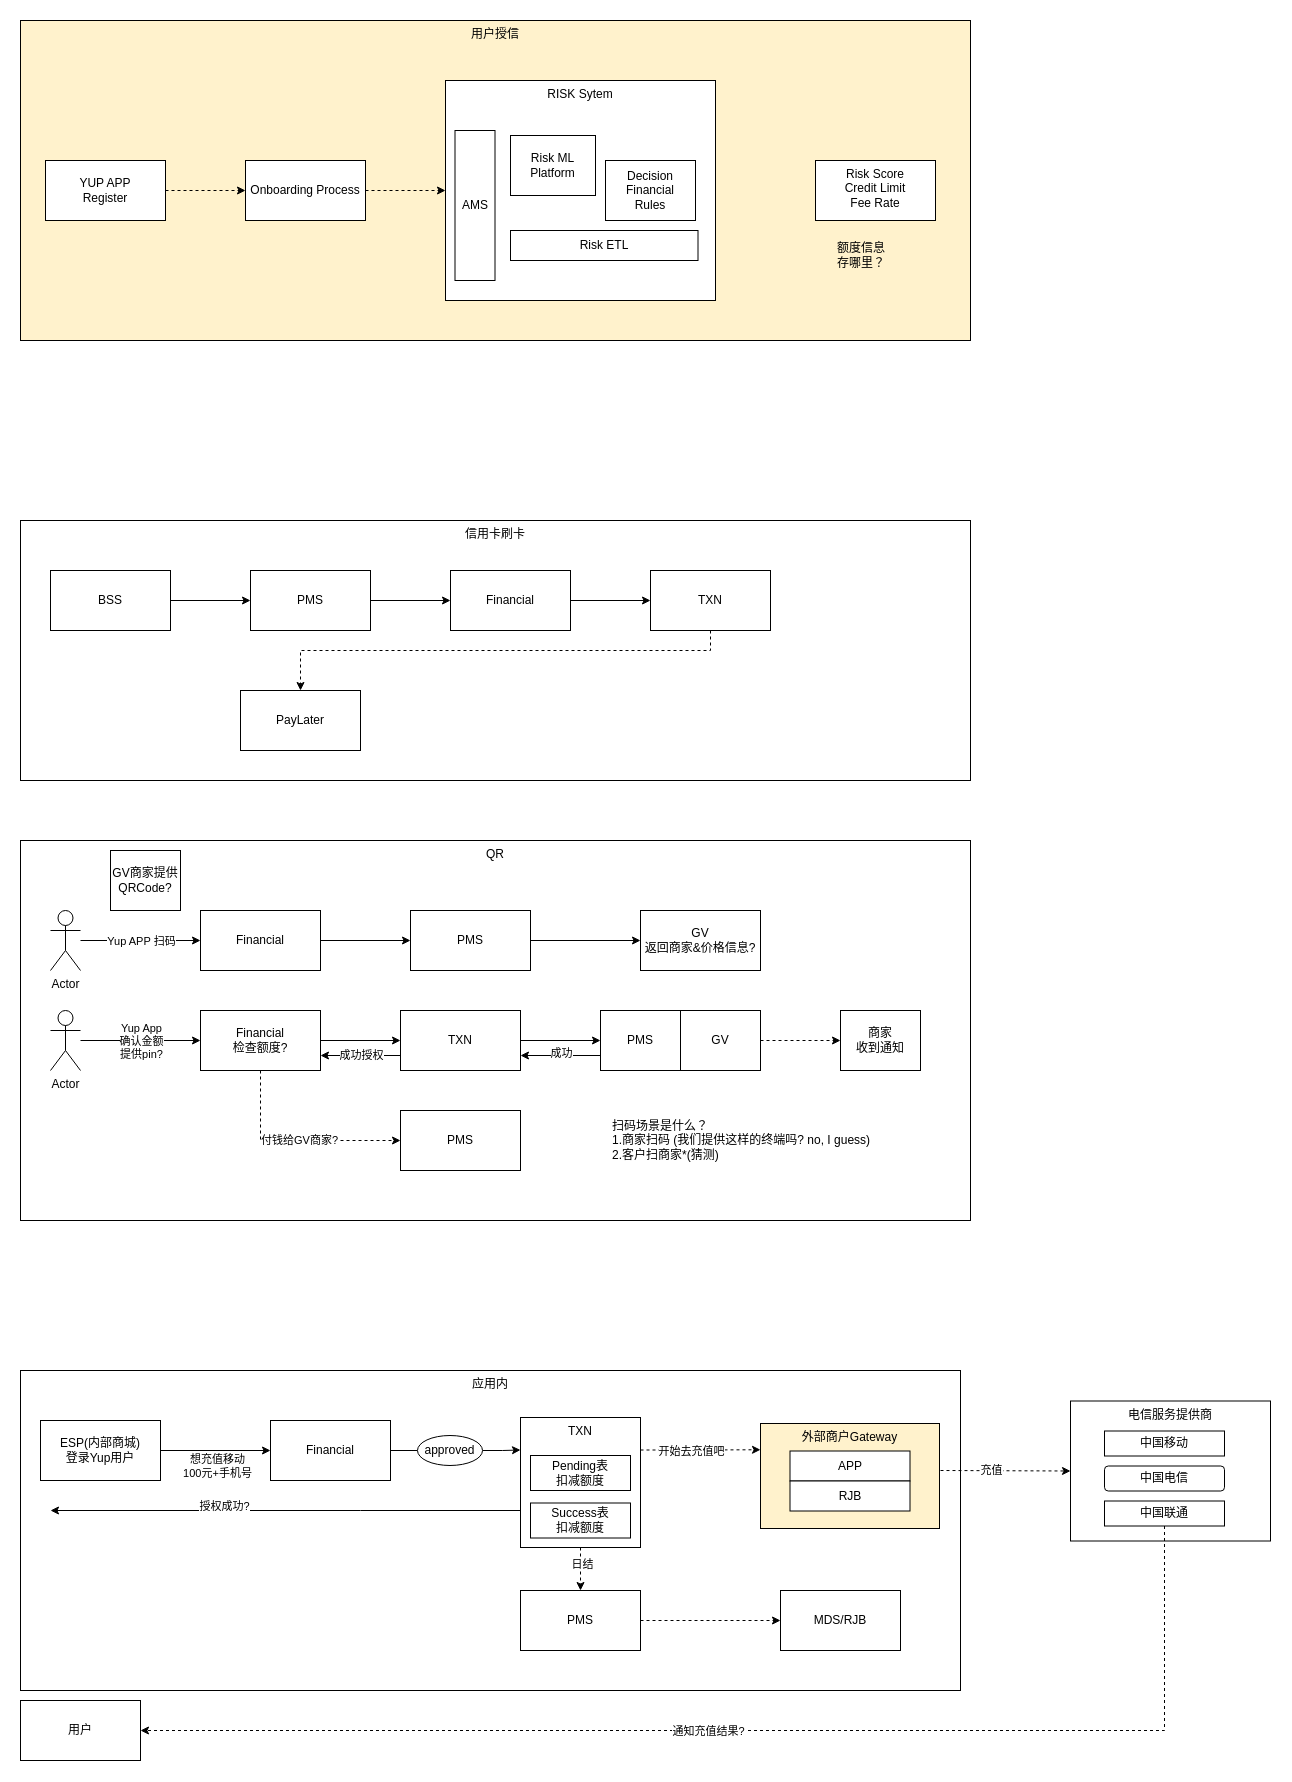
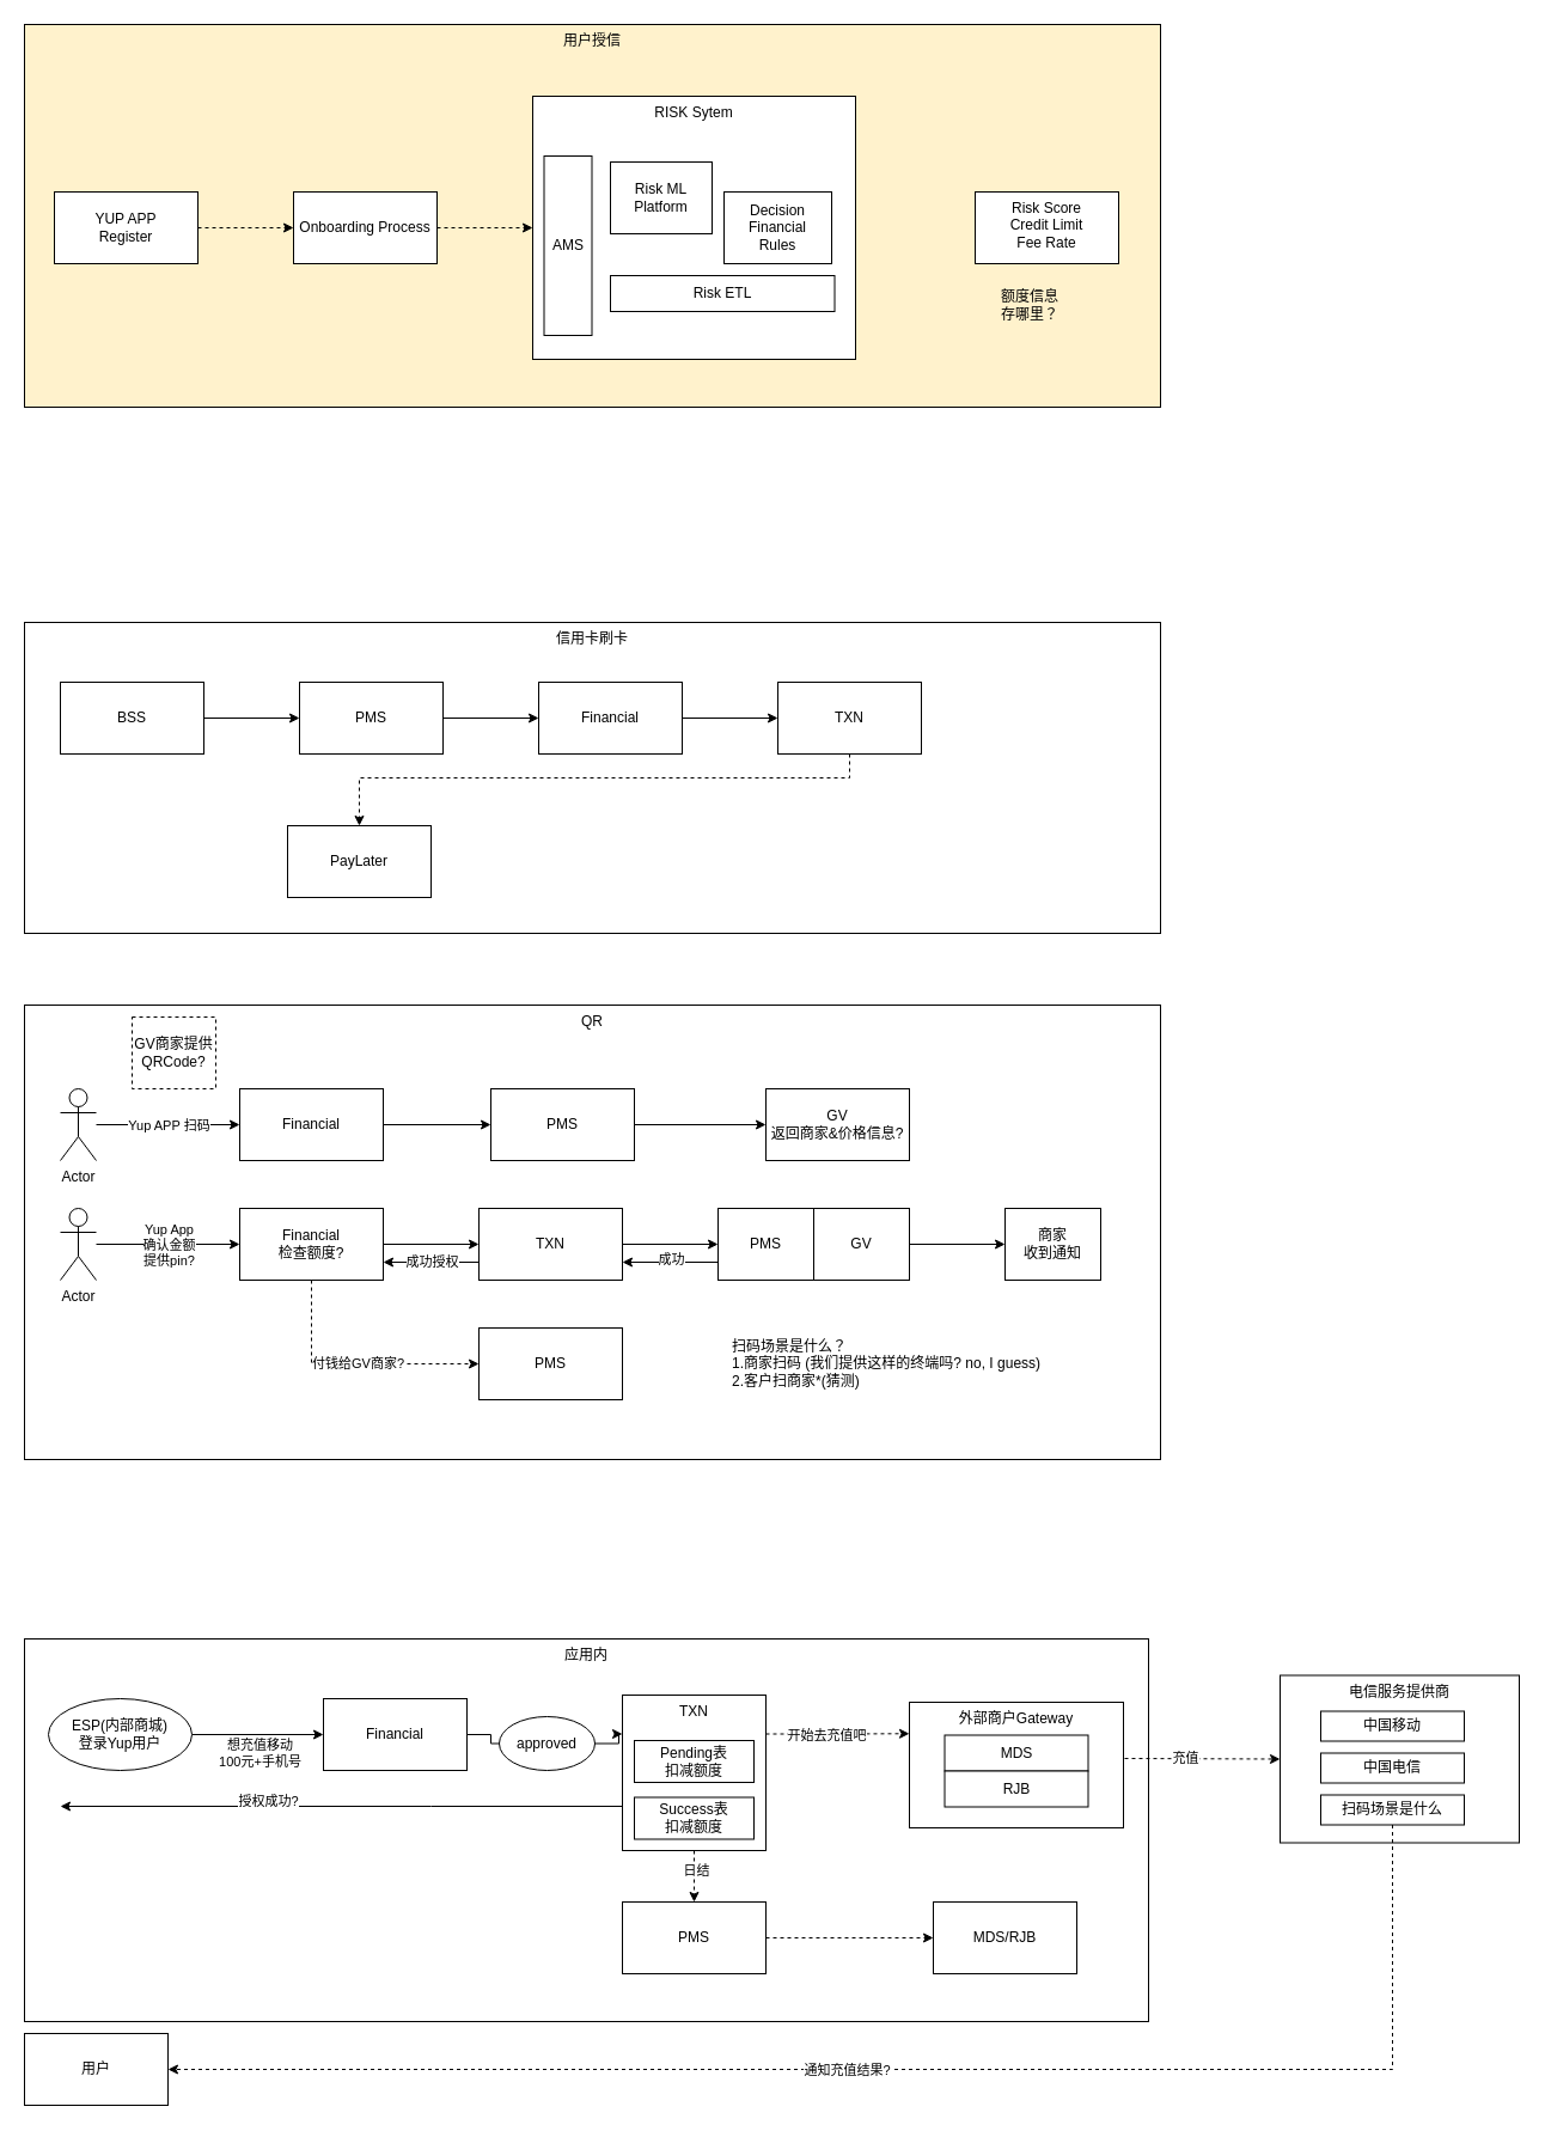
- <mxCell id="71" value="GV商家提供&lt;br&gt;QRCode?" style="rounded=0;whiteSpace=wrap;html=1;" parent="1" vertex="1"><mxGeometry x="110" y="850" width="70" height="60" as="geometry" /></mxCell>
+ <mxCell id="71" value="GV商家提供&lt;br&gt;QRCode?" style="rounded=0;whiteSpace=wrap;html=1;dashed=1;" parent="1" vertex="1"><mxGeometry x="110" y="850" width="70" height="60" as="geometry" /></mxCell>
- <mxCell id="32" style="edgeStyle=orthogonalEdgeStyle;rounded=0;orthogonalLoop=1;jettySize=auto;html=1;entryX=0;entryY=0.5;entryDx=0;entryDy=0;dashed=1;" parent="1" source="33" target="72" edge="1"><mxGeometry relative="1" as="geometry" /></mxCell>
+ <mxCell id="32" style="edgeStyle=orthogonalEdgeStyle;rounded=0;orthogonalLoop=1;jettySize=auto;html=1;entryX=0;entryY=0.5;entryDx=0;entryDy=0;dashed=0;" parent="1" source="33" target="72" edge="1"><mxGeometry relative="1" as="geometry" /></mxCell>
- <mxCell id="55" value="外部商户Gateway" style="whiteSpace=wrap;html=1;rounded=0;verticalAlign=top;fillColor=#fff2cc;" parent="1" vertex="1"><mxGeometry x="760" y="1423" width="179" height="105" as="geometry" /></mxCell>
+ <mxCell id="55" value="外部商户Gateway" style="whiteSpace=wrap;html=1;rounded=0;verticalAlign=top;" parent="1" vertex="1"><mxGeometry x="760" y="1423" width="179" height="105" as="geometry" /></mxCell>
- <mxCell id="43" value="ESP(内部商城)&lt;br&gt;登录Yup用户" style="rounded=0;whiteSpace=wrap;html=1;" parent="1" vertex="1"><mxGeometry x="40" y="1420" width="120" height="60" as="geometry" /></mxCell>
+ <mxCell id="43" value="ESP(内部商城)&lt;br&gt;登录Yup用户" style="ellipse;whiteSpace=wrap;html=1;" parent="1" vertex="1"><mxGeometry x="40" y="1420" width="120" height="60" as="geometry" /></mxCell>
- <mxCell id="66" value="approved" style="ellipse;whiteSpace=wrap;html=1;" parent="1" vertex="1"><mxGeometry x="417" y="1435" width="65" height="30" as="geometry" /></mxCell>
+ <mxCell id="66" value="approved" style="ellipse;whiteSpace=wrap;html=1;" parent="1" vertex="1"><mxGeometry x="417" y="1435" width="80" height="45" as="geometry" /></mxCell>
- <mxCell id="58" value="APP" style="whiteSpace=wrap;html=1;rounded=0;" parent="1" vertex="1"><mxGeometry x="789.5" y="1450.5" width="120" height="30" as="geometry" /></mxCell>
+ <mxCell id="58" value="MDS" style="whiteSpace=wrap;html=1;rounded=0;" parent="1" vertex="1"><mxGeometry x="789.5" y="1450.5" width="120" height="30" as="geometry" /></mxCell>
- <mxCell id="61" value="中国电信" style="whiteSpace=wrap;html=1;rounded=1;" parent="1" vertex="1"><mxGeometry x="1104" y="1465.5" width="120" height="25" as="geometry" /></mxCell>
+ <mxCell id="61" value="中国电信" style="whiteSpace=wrap;html=1;rounded=0;" parent="1" vertex="1"><mxGeometry x="1104" y="1465.5" width="120" height="25" as="geometry" /></mxCell>
- <mxCell id="64" value="中国联通" style="whiteSpace=wrap;html=1;rounded=0;" parent="1" vertex="1"><mxGeometry x="1104" y="1500.5" width="120" height="25" as="geometry" /></mxCell>
+ <mxCell id="64" value="扫码场景是什么" style="whiteSpace=wrap;html=1;rounded=0;" parent="1" vertex="1"><mxGeometry x="1104" y="1500.5" width="120" height="25" as="geometry" /></mxCell>
